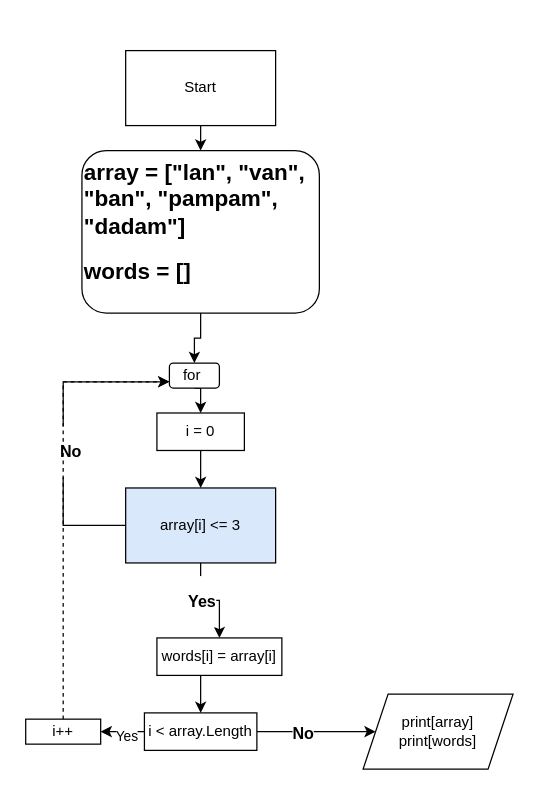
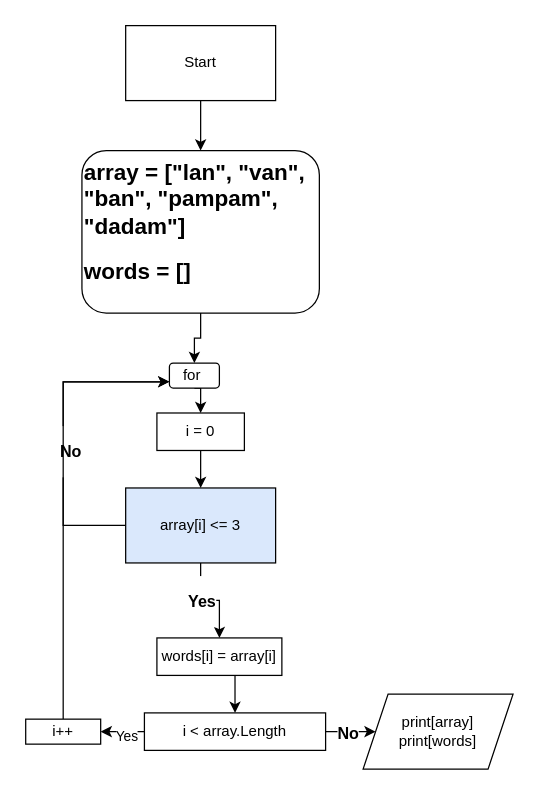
- <mxCell id="3" value="Start" style="rounded=0;whiteSpace=wrap;html=1;" vertex="1" parent="1"><mxGeometry x="100" y="40" width="120" height="60" as="geometry" /></mxCell>
+ <mxCell id="3" value="Start" style="rounded=0;whiteSpace=wrap;html=1;" vertex="1" parent="1"><mxGeometry x="100" y="20" width="120" height="60" as="geometry" /></mxCell>
- <mxCell id="22" style="edgeStyle=orthogonalEdgeStyle;rounded=0;orthogonalLoop=1;jettySize=auto;html=1;exitX=0.5;exitY=0;exitDx=0;exitDy=0;entryX=0;entryY=0.75;entryDx=0;entryDy=0;dashed=1;" edge="1" parent="1" source="23" target="7"><mxGeometry relative="1" as="geometry" /></mxCell>
+ <mxCell id="22" style="edgeStyle=orthogonalEdgeStyle;rounded=0;orthogonalLoop=1;jettySize=auto;html=1;exitX=0.5;exitY=0;exitDx=0;exitDy=0;entryX=0;entryY=0.75;entryDx=0;entryDy=0;" edge="1" parent="1" source="23" target="7"><mxGeometry relative="1" as="geometry" /></mxCell>
- <mxCell id="19" value="i &amp;lt; array.Length" style="rounded=0;whiteSpace=wrap;html=1;" vertex="1" parent="1"><mxGeometry x="115" y="570" width="90" height="30" as="geometry" /></mxCell>
+ <mxCell id="19" value="i &amp;lt; array.Length" style="rounded=0;whiteSpace=wrap;html=1;" vertex="1" parent="1"><mxGeometry x="115" y="570" width="145" height="30" as="geometry" /></mxCell>
